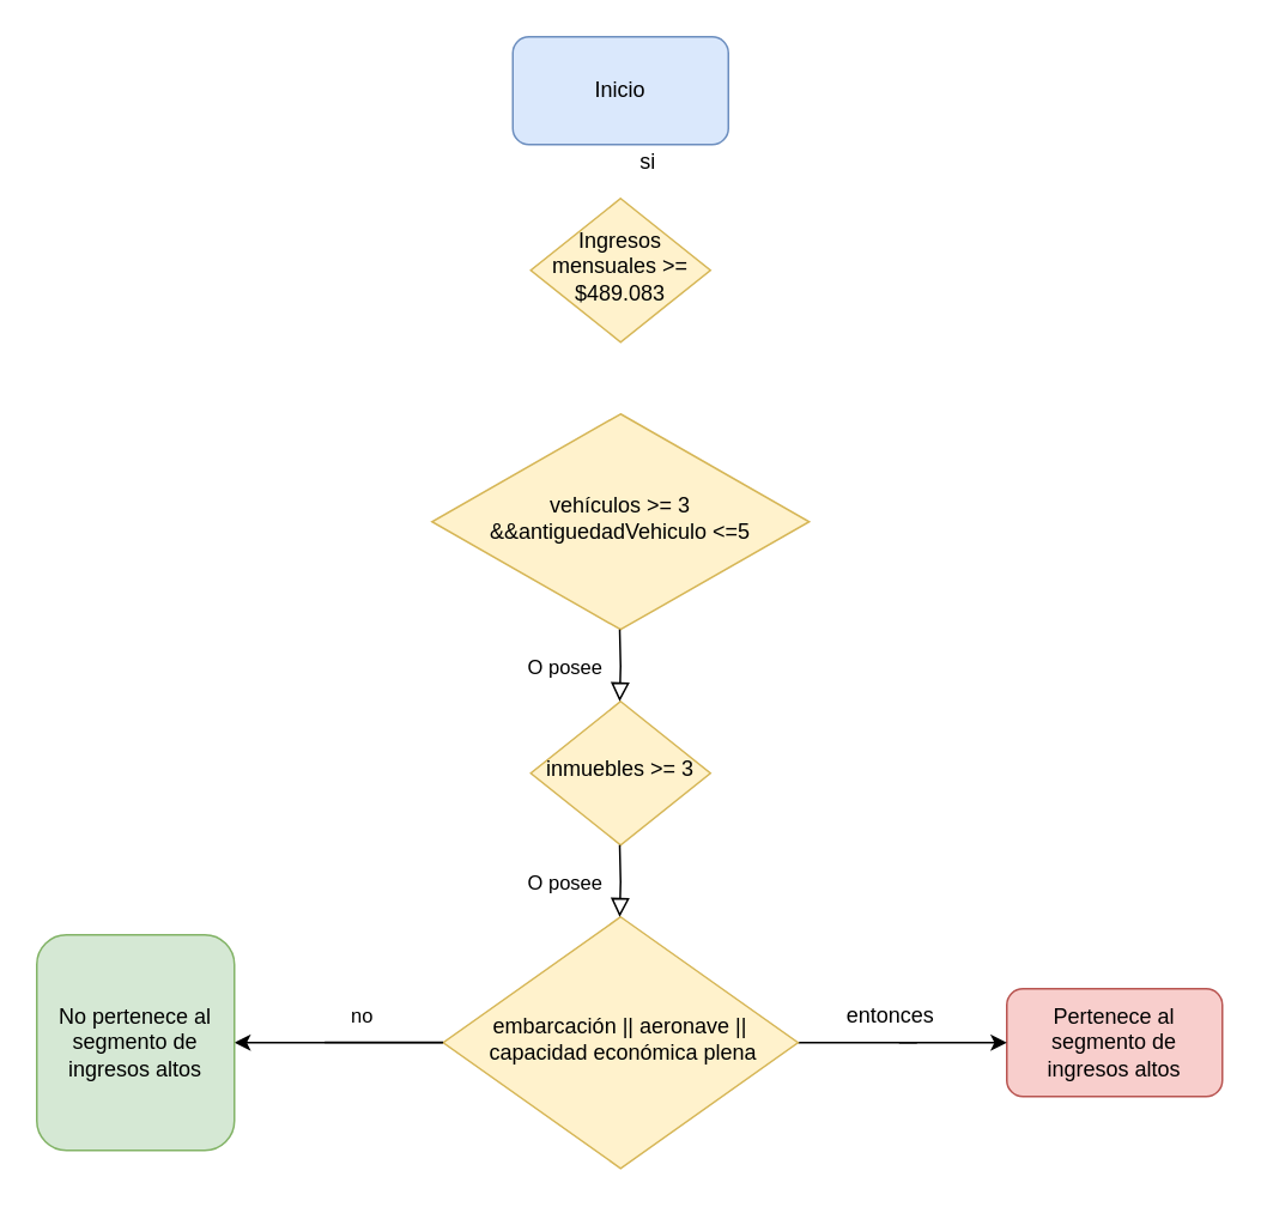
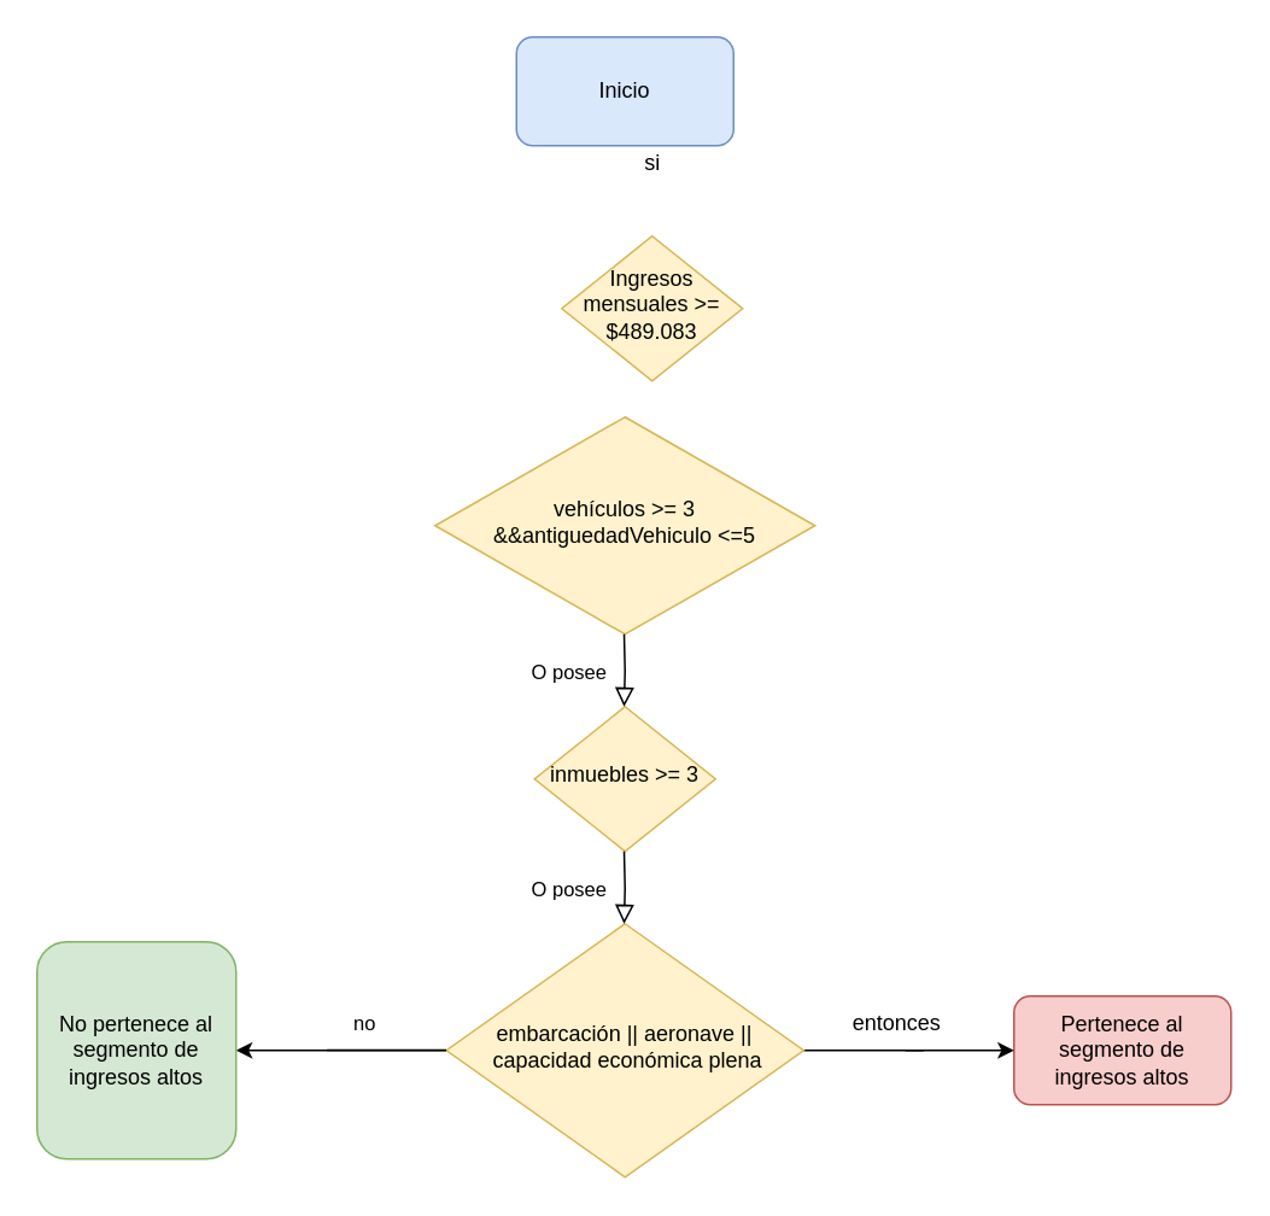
- <mxCell id="2" value="Ingresos mensuales &amp;gt;=&lt;br&gt;$489.083" style="rhombus;whiteSpace=wrap;html=1;shadow=0;fontFamily=Helvetica;fontSize=12;align=center;strokeWidth=1;spacing=6;spacingTop=-4;fillColor=#fff2cc;strokeColor=#d6b656;" parent="1" vertex="1"><mxGeometry x="295" y="110" width="100" height="80" as="geometry" /></mxCell>
+ <mxCell id="2" value="Ingresos mensuales &amp;gt;=&lt;br&gt;$489.083" style="rhombus;whiteSpace=wrap;html=1;shadow=0;fontFamily=Helvetica;fontSize=12;align=center;strokeWidth=1;spacing=6;spacingTop=-4;fillColor=#fff2cc;strokeColor=#d6b656;" parent="1" vertex="1"><mxGeometry x="310" y="130" width="100" height="80" as="geometry" /></mxCell>
